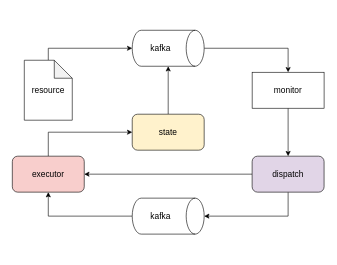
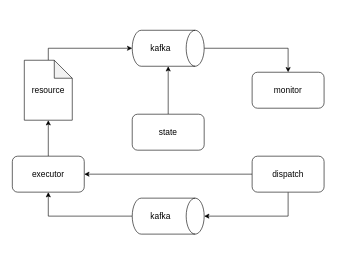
- <mxCell id="11" value="monitor" style="whiteSpace=wrap;html=1;fontSize=14;rounded=0;" vertex="1" parent="1"><mxGeometry x="420" y="120" width="120" height="60" as="geometry" /></mxCell>
+ <mxCell id="11" value="monitor" style="rounded=1;whiteSpace=wrap;html=1;fontSize=14;" vertex="1" parent="1"><mxGeometry x="420" y="120" width="120" height="60" as="geometry" /></mxCell>
- <mxCell id="15" style="edgeStyle=orthogonalEdgeStyle;rounded=0;orthogonalLoop=1;jettySize=auto;html=1;exitX=0.5;exitY=0;exitDx=0;exitDy=0;entryX=0;entryY=0.5;entryDx=0;entryDy=0;fontSize=14;" edge="1" parent="1" source="16" target="9"><mxGeometry relative="1" as="geometry" /></mxCell>
+ <mxCell id="15" style="edgeStyle=orthogonalEdgeStyle;rounded=0;orthogonalLoop=1;jettySize=auto;html=1;exitX=0.5;exitY=0;exitDx=0;exitDy=0;fontSize=14;" edge="1" parent="1" source="16" target="3"><mxGeometry relative="1" as="geometry" /></mxCell>
- <mxCell id="9" value="state" style="rounded=1;whiteSpace=wrap;html=1;fontSize=14;fillColor=#fff2cc;" vertex="1" parent="1"><mxGeometry x="220" y="190" width="120" height="60" as="geometry" /></mxCell>
+ <mxCell id="9" value="state" style="rounded=1;whiteSpace=wrap;html=1;fontSize=14;" vertex="1" parent="1"><mxGeometry x="220" y="190" width="120" height="60" as="geometry" /></mxCell>
- <mxCell id="10" style="edgeStyle=orthogonalEdgeStyle;rounded=0;orthogonalLoop=1;jettySize=auto;html=1;exitX=0.5;exitY=1;exitDx=0;exitDy=0;entryX=0.5;entryY=0;entryDx=0;entryDy=0;fontSize=14;" edge="1" parent="1" source="11" target="14"><mxGeometry relative="1" as="geometry" /></mxCell>
- <mxCell id="16" value="executor" style="rounded=1;whiteSpace=wrap;html=1;fontSize=14;fillColor=#f8cecc;" vertex="1" parent="1"><mxGeometry x="20" y="260" width="120" height="60" as="geometry" /></mxCell>
+ <mxCell id="16" value="executor" style="rounded=1;whiteSpace=wrap;html=1;fontSize=14;" vertex="1" parent="1"><mxGeometry x="20" y="260" width="120" height="60" as="geometry" /></mxCell>
- <mxCell id="14" value="dispatch" style="rounded=1;whiteSpace=wrap;html=1;fontSize=14;fillColor=#e1d5e7;" vertex="1" parent="1"><mxGeometry x="420" y="260" width="120" height="60" as="geometry" /></mxCell>
+ <mxCell id="14" value="dispatch" style="rounded=1;whiteSpace=wrap;html=1;fontSize=14;" vertex="1" parent="1"><mxGeometry x="420" y="260" width="120" height="60" as="geometry" /></mxCell>
